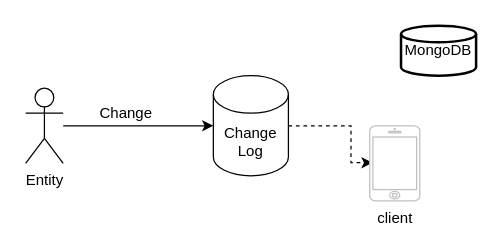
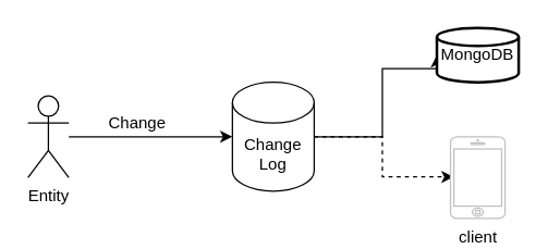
+ <mxCell id="4" style="edgeStyle=orthogonalEdgeStyle;rounded=0;orthogonalLoop=1;jettySize=auto;html=1;entryX=0;entryY=0.5;entryDx=0;entryDy=0;entryPerimeter=0;" edge="1" parent="1" source="6" target="7"><mxGeometry relative="1" as="geometry"><Array as="points"><mxPoint x="280" y="100" /><mxPoint x="280" y="50" /></Array></mxGeometry></mxCell>
- <mxCell id="8" value="client" style="html=1;verticalLabelPosition=bottom;labelBackgroundColor=#ffffff;verticalAlign=top;shadow=0;dashed=0;strokeWidth=1;shape=mxgraph.ios7.misc.iphone;strokeColor=#c0c0c0;" vertex="1" parent="1"><mxGeometry x="295" y="100" width="40" height="60" as="geometry" /></mxCell>
+ <mxCell id="8" value="client" style="html=1;verticalLabelPosition=bottom;labelBackgroundColor=#ffffff;verticalAlign=top;shadow=0;dashed=0;strokeWidth=1;shape=mxgraph.ios7.misc.iphone;strokeColor=#c0c0c0;" vertex="1" parent="1"><mxGeometry x="330" y="100" width="40" height="60" as="geometry" /></mxCell>
